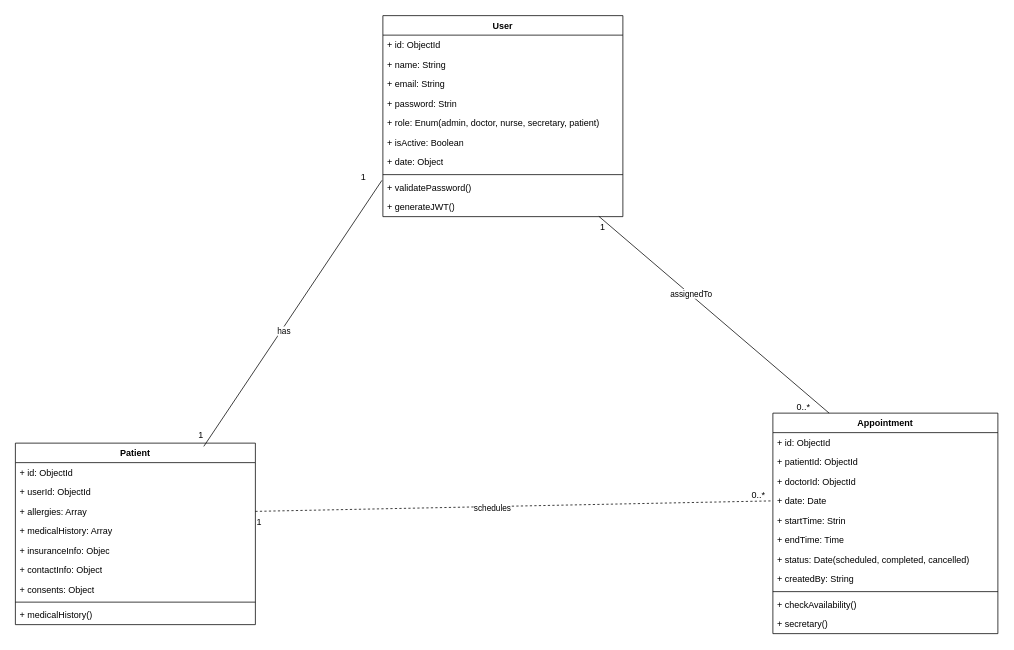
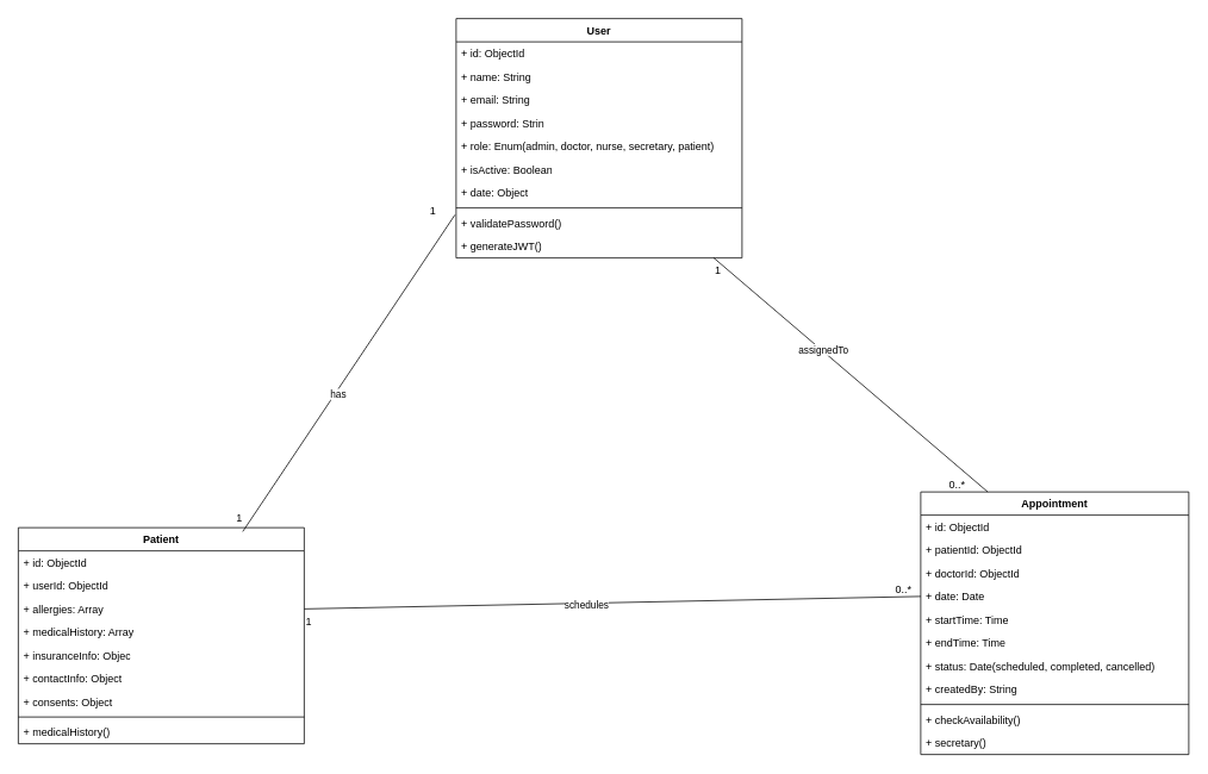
- <mxCell id="44" value="" style="endArrow=none;html=1;rounded=0;align=center;verticalAlign=top;endFill=0;labelBackgroundColor=none;exitX=1;exitY=0.5;exitDx=0;exitDy=0;entryX=0;entryY=0.5;entryDx=0;entryDy=0;dashed=1;" edge="1" parent="1" source="16" target="27"><mxGeometry relative="1" as="geometry"><mxPoint x="630" y="730" as="sourcePoint" /><mxPoint x="790" y="730" as="targetPoint" /></mxGeometry></mxCell>
+ <mxCell id="44" value="" style="endArrow=none;html=1;rounded=0;align=center;verticalAlign=top;endFill=0;labelBackgroundColor=none;exitX=1;exitY=0.5;exitDx=0;exitDy=0;entryX=0;entryY=0.5;entryDx=0;entryDy=0;" edge="1" parent="1" source="16" target="27"><mxGeometry relative="1" as="geometry"><mxPoint x="630" y="730" as="sourcePoint" /><mxPoint x="790" y="730" as="targetPoint" /></mxGeometry></mxCell>
- <mxCell id="28" value="+&amp;nbsp;startTime: Strin" style="text;strokeColor=none;fillColor=none;align=left;verticalAlign=top;spacingLeft=4;spacingRight=4;overflow=hidden;rotatable=0;points=[[0,0.5],[1,0.5]];portConstraint=eastwest;whiteSpace=wrap;html=1;" vertex="1" parent="23"><mxGeometry y="130" width="300" height="26" as="geometry" /></mxCell>
+ <mxCell id="28" value="+&amp;nbsp;startTime: Time" style="text;strokeColor=none;fillColor=none;align=left;verticalAlign=top;spacingLeft=4;spacingRight=4;overflow=hidden;rotatable=0;points=[[0,0.5],[1,0.5]];portConstraint=eastwest;whiteSpace=wrap;html=1;" vertex="1" parent="23"><mxGeometry y="130" width="300" height="26" as="geometry" /></mxCell>
